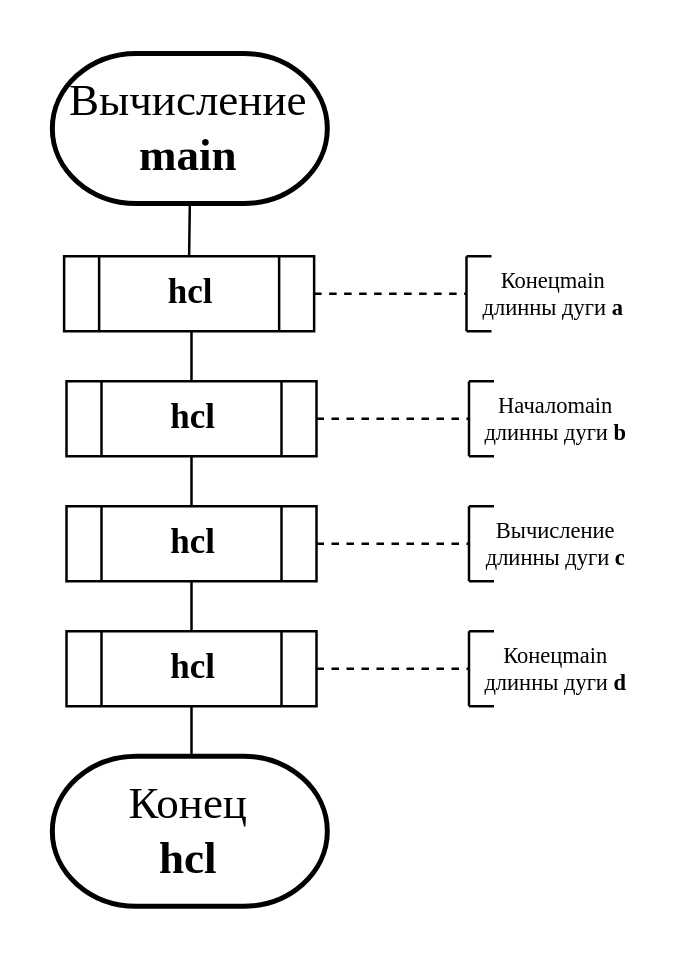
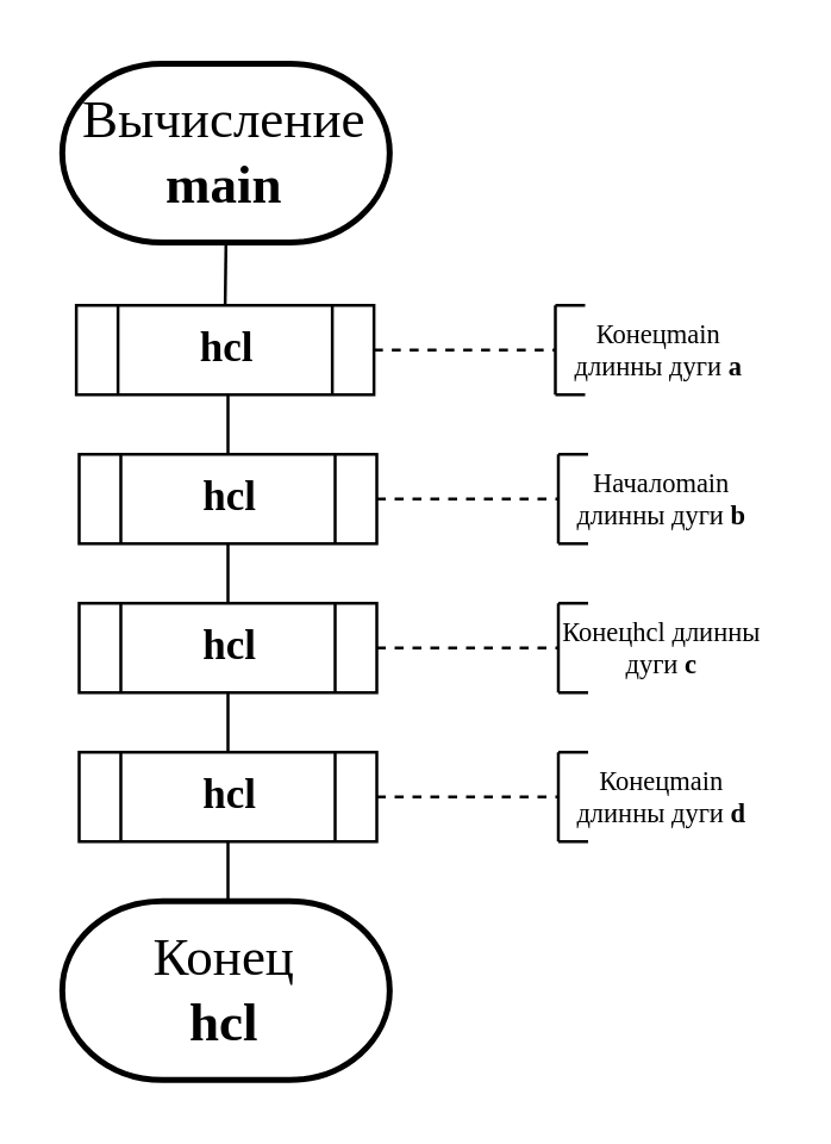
- <mxCell id="31" value="&lt;div style=&quot;font-size: 9px;&quot;&gt;&lt;font style=&quot;font-size: 9px;&quot; face=&quot;Times New Roman&quot;&gt;&lt;span style=&quot;background-color: initial;&quot;&gt;Вычисление длинны дуги &lt;b&gt;c&lt;/b&gt;&lt;/span&gt;&lt;/font&gt;&lt;/div&gt;" style="text;html=1;strokeColor=none;fillColor=none;align=center;verticalAlign=middle;whiteSpace=wrap;rounded=0;" vertex="1" parent="1"><mxGeometry x="187" y="202" width="70" height="30" as="geometry" /></mxCell>
+ <mxCell id="31" value="&lt;div style=&quot;font-size: 9px;&quot;&gt;&lt;font style=&quot;font-size: 9px;&quot; face=&quot;Times New Roman&quot;&gt;&lt;span style=&quot;background-color: initial;&quot;&gt;Конецhcl длинны дуги &lt;b&gt;c&lt;/b&gt;&lt;/span&gt;&lt;/font&gt;&lt;/div&gt;" style="text;html=1;strokeColor=none;fillColor=none;align=center;verticalAlign=middle;whiteSpace=wrap;rounded=0;" vertex="1" parent="1"><mxGeometry x="187" y="202" width="70" height="30" as="geometry" /></mxCell>
